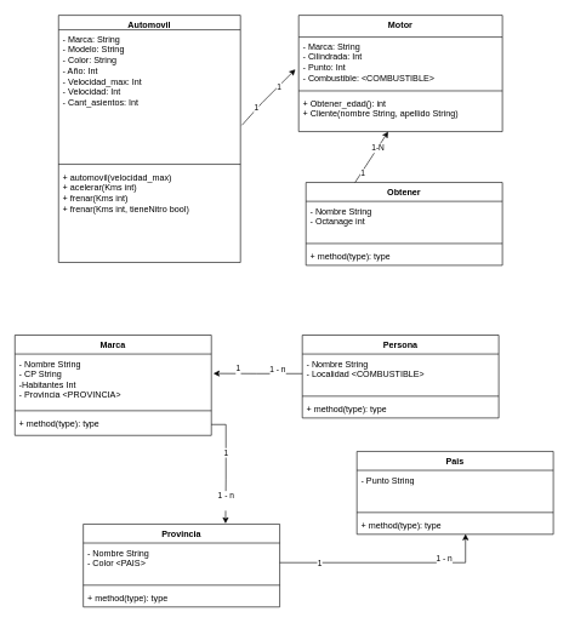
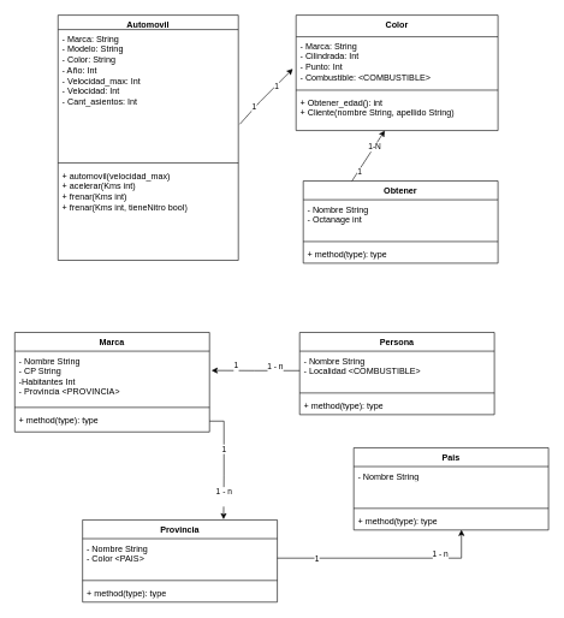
- <mxCell id="6" value="Motor" style="swimlane;fontStyle=1;align=center;verticalAlign=top;childLayout=stackLayout;horizontal=1;startSize=30;horizontalStack=0;resizeParent=1;resizeParentMax=0;resizeLast=0;collapsible=1;marginBottom=0;whiteSpace=wrap;html=1;" vertex="1" parent="1"><mxGeometry x="410" y="20" width="280" height="160" as="geometry" /></mxCell>
+ <mxCell id="6" value="Color" style="swimlane;fontStyle=1;align=center;verticalAlign=top;childLayout=stackLayout;horizontal=1;startSize=30;horizontalStack=0;resizeParent=1;resizeParentMax=0;resizeLast=0;collapsible=1;marginBottom=0;whiteSpace=wrap;html=1;" vertex="1" parent="1"><mxGeometry x="410" y="20" width="280" height="160" as="geometry" /></mxCell>
- <mxCell id="33" value="- Punto String" style="text;strokeColor=none;fillColor=none;align=left;verticalAlign=top;spacingLeft=4;spacingRight=4;overflow=hidden;rotatable=0;points=[[0,0.5],[1,0.5]];portConstraint=eastwest;whiteSpace=wrap;html=1;" vertex="1" parent="32"><mxGeometry y="26" width="270" height="54" as="geometry" /></mxCell>
+ <mxCell id="33" value="- Nombre String" style="text;strokeColor=none;fillColor=none;align=left;verticalAlign=top;spacingLeft=4;spacingRight=4;overflow=hidden;rotatable=0;points=[[0,0.5],[1,0.5]];portConstraint=eastwest;whiteSpace=wrap;html=1;" vertex="1" parent="32"><mxGeometry y="26" width="270" height="54" as="geometry" /></mxCell>
